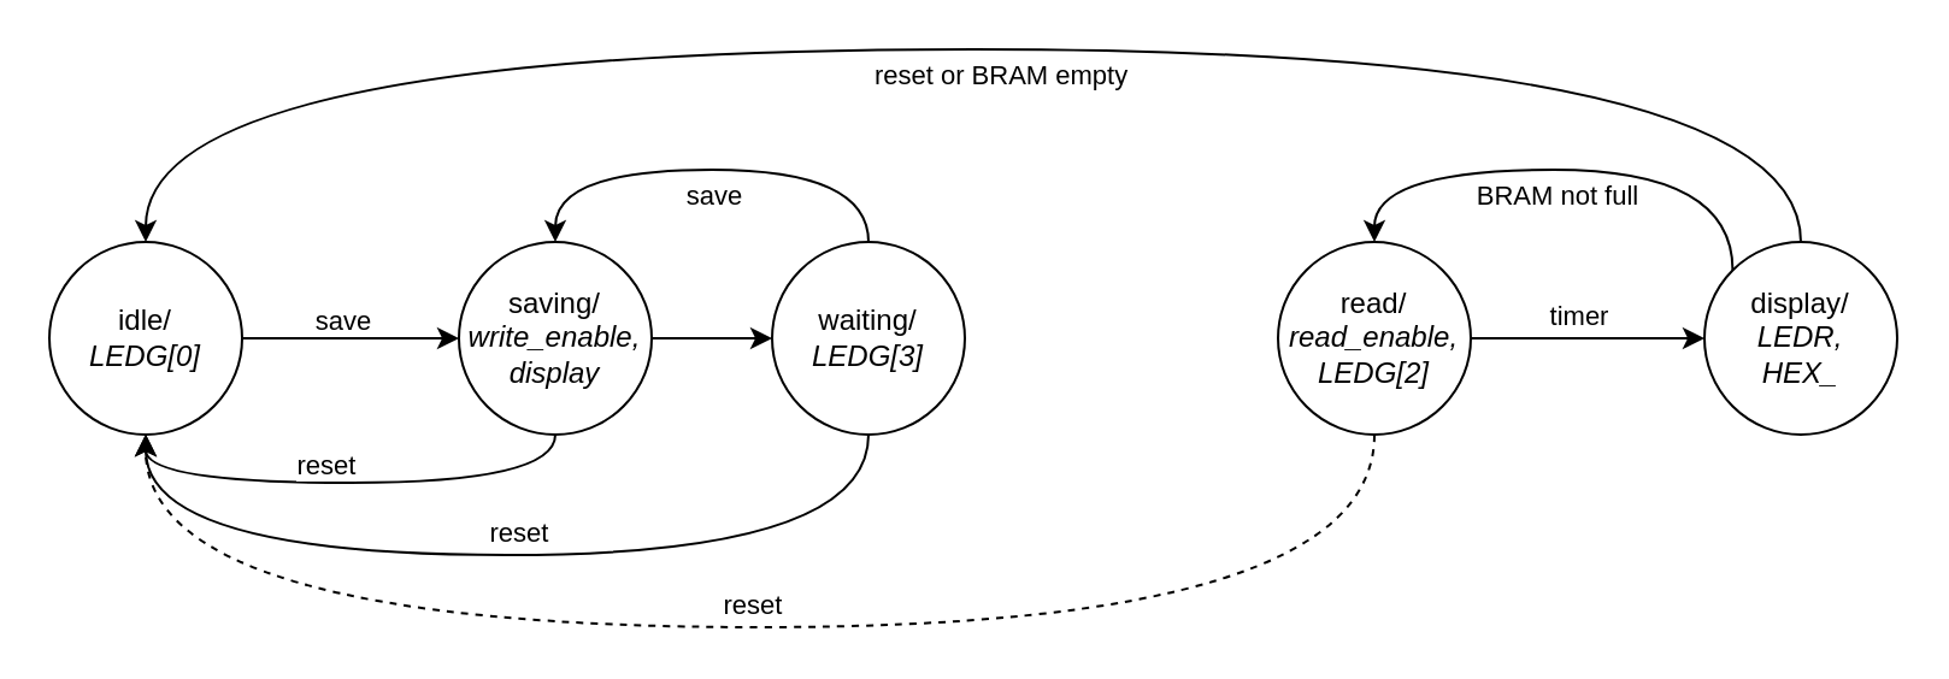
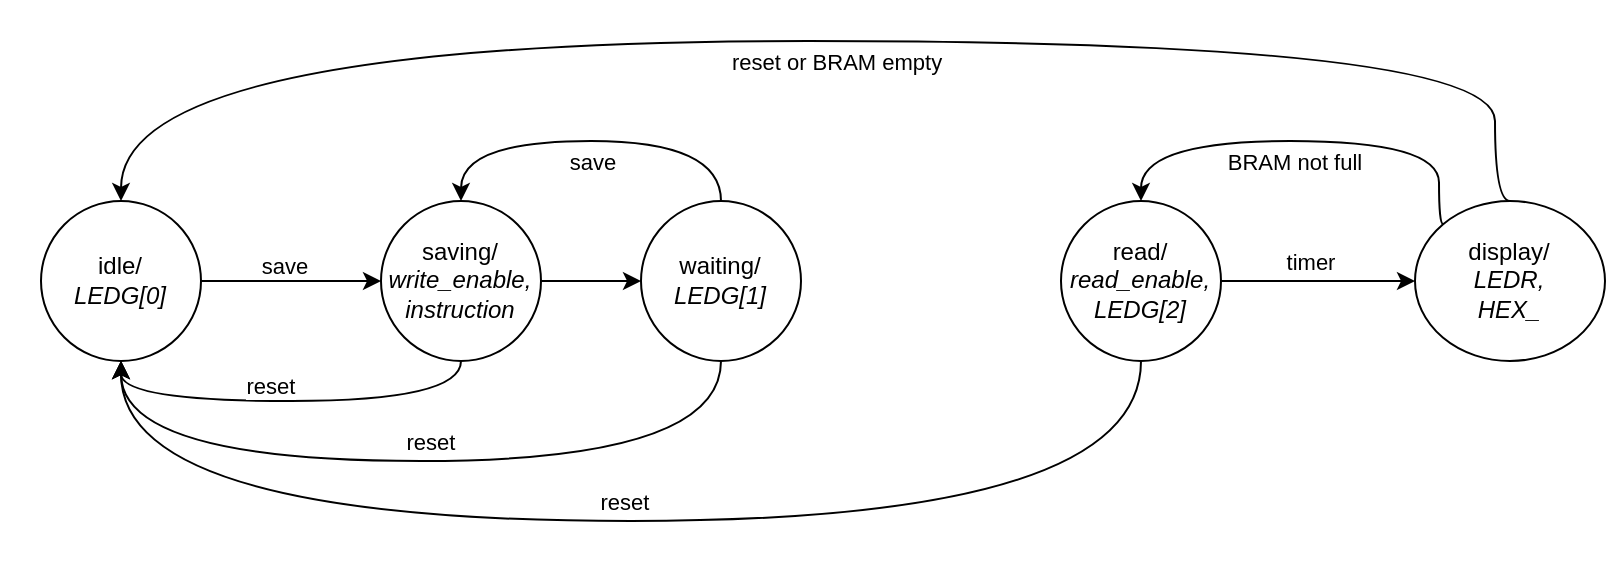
- <mxCell id="8" value="saving/&lt;br&gt;&lt;i&gt;write_enable,&lt;br&gt;display&lt;br&gt;&lt;/i&gt;" style="ellipse;whiteSpace=wrap;html=1;aspect=fixed;" vertex="1" parent="1"><mxGeometry x="190" y="100" width="80" height="80" as="geometry" /></mxCell>
+ <mxCell id="8" value="saving/&lt;br&gt;&lt;i&gt;write_enable,&lt;br&gt;instruction&lt;br&gt;&lt;/i&gt;" style="ellipse;whiteSpace=wrap;html=1;aspect=fixed;" vertex="1" parent="1"><mxGeometry x="190" y="100" width="80" height="80" as="geometry" /></mxCell>
- <mxCell id="13" value="waiting/&lt;br&gt;&lt;i&gt;LEDG[3]&lt;/i&gt;" style="ellipse;whiteSpace=wrap;html=1;aspect=fixed;" vertex="1" parent="1"><mxGeometry x="320" y="100" width="80" height="80" as="geometry" /></mxCell>
+ <mxCell id="13" value="waiting/&lt;br&gt;&lt;i&gt;LEDG[1]&lt;/i&gt;" style="ellipse;whiteSpace=wrap;html=1;aspect=fixed;" vertex="1" parent="1"><mxGeometry x="320" y="100" width="80" height="80" as="geometry" /></mxCell>
- <mxCell id="23" value="display/&lt;br&gt;&lt;i&gt;LEDR,&lt;br&gt;HEX_&lt;br&gt;&lt;/i&gt;" style="ellipse;whiteSpace=wrap;html=1;aspect=fixed;" vertex="1" parent="1"><mxGeometry x="707" y="100" width="80" height="80" as="geometry" /></mxCell>
+ <mxCell id="23" value="display/&lt;br&gt;&lt;i&gt;LEDR,&lt;br&gt;HEX_&lt;br&gt;&lt;/i&gt;" style="ellipse;whiteSpace=wrap;html=1;aspect=fixed;" vertex="1" parent="1"><mxGeometry x="707" y="100" width="95" height="80" as="geometry" /></mxCell>
- <mxCell id="16" style="edgeStyle=orthogonalEdgeStyle;rounded=0;orthogonalLoop=1;jettySize=auto;html=1;exitX=0.5;exitY=1;exitDx=0;exitDy=0;entryX=0.5;entryY=1;entryDx=0;entryDy=0;curved=1;dashed=1;" edge="1" parent="1" source="18" target="4"><mxGeometry relative="1" as="geometry"><Array as="points"><mxPoint x="570" y="260" /><mxPoint x="60" y="260" /></Array></mxGeometry></mxCell>
+ <mxCell id="16" style="edgeStyle=orthogonalEdgeStyle;rounded=0;orthogonalLoop=1;jettySize=auto;html=1;exitX=0.5;exitY=1;exitDx=0;exitDy=0;entryX=0.5;entryY=1;entryDx=0;entryDy=0;curved=1;" edge="1" parent="1" source="18" target="4"><mxGeometry relative="1" as="geometry"><Array as="points"><mxPoint x="570" y="260" /><mxPoint x="60" y="260" /></Array></mxGeometry></mxCell>
